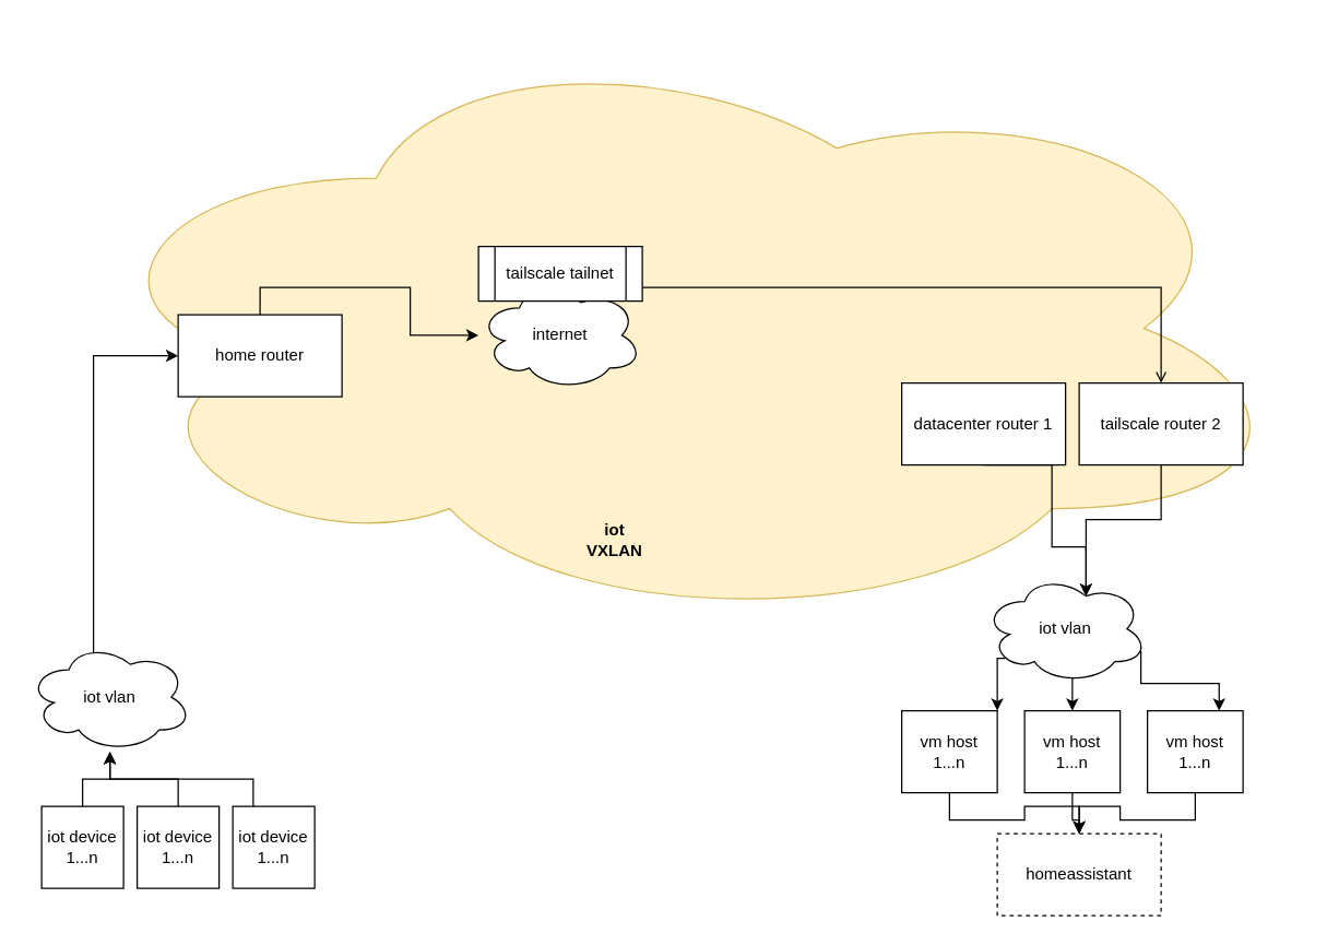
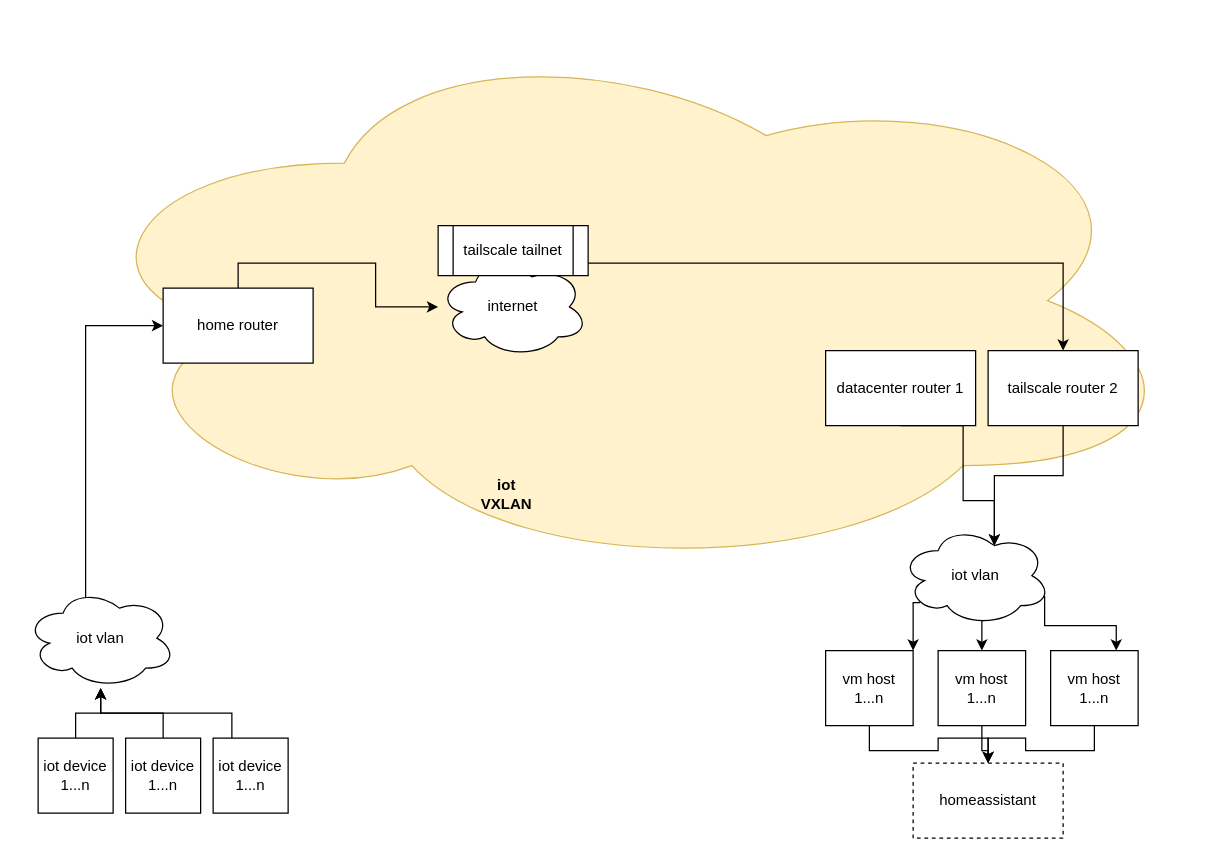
- <mxCell id="6" style="edgeStyle=orthogonalEdgeStyle;rounded=0;orthogonalLoop=1;jettySize=auto;html=1;exitX=1;exitY=0.75;exitDx=0;exitDy=0;entryX=0.5;entryY=0;entryDx=0;entryDy=0;endArrow=open;" edge="1" parent="1" source="7" target="12"><mxGeometry relative="1" as="geometry" /></mxCell>
+ <mxCell id="6" style="edgeStyle=orthogonalEdgeStyle;rounded=0;orthogonalLoop=1;jettySize=auto;html=1;exitX=1;exitY=0.75;exitDx=0;exitDy=0;entryX=0.5;entryY=0;entryDx=0;entryDy=0;" edge="1" parent="1" source="7" target="12"><mxGeometry relative="1" as="geometry" /></mxCell>
- <mxCell id="25" value="iot&lt;br&gt;VXLAN" style="text;html=1;strokeColor=none;fillColor=none;align=center;verticalAlign=middle;whiteSpace=wrap;rounded=0;fontStyle=1" vertex="1" parent="1"><mxGeometry x="420" y="380" width="60" height="30" as="geometry" /></mxCell>
+ <mxCell id="25" value="iot&lt;br&gt;VXLAN" style="text;html=1;strokeColor=none;fillColor=none;align=center;verticalAlign=middle;whiteSpace=wrap;rounded=0;fontStyle=1" vertex="1" parent="1"><mxGeometry x="375" y="380" width="60" height="30" as="geometry" /></mxCell>
